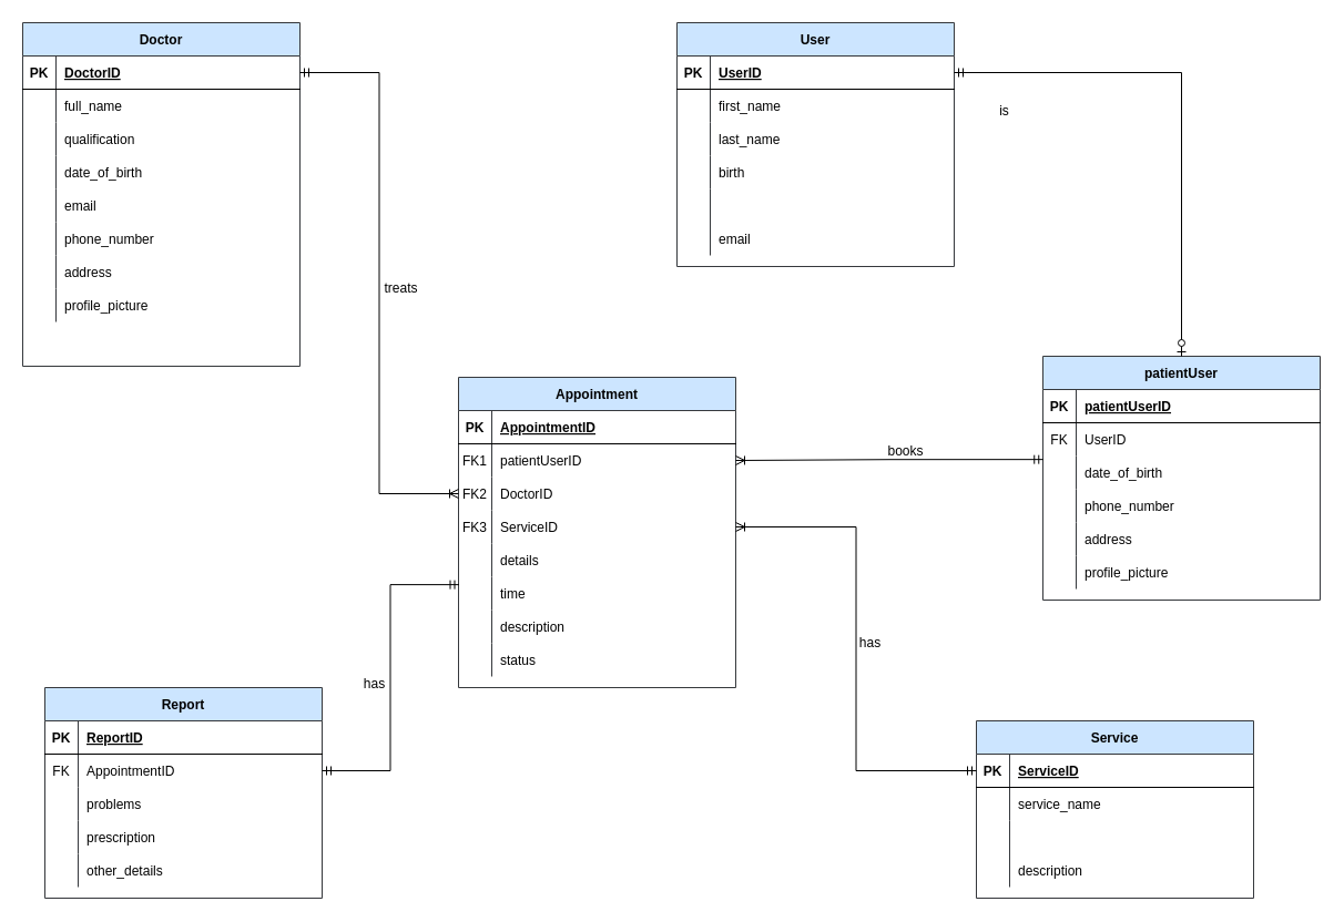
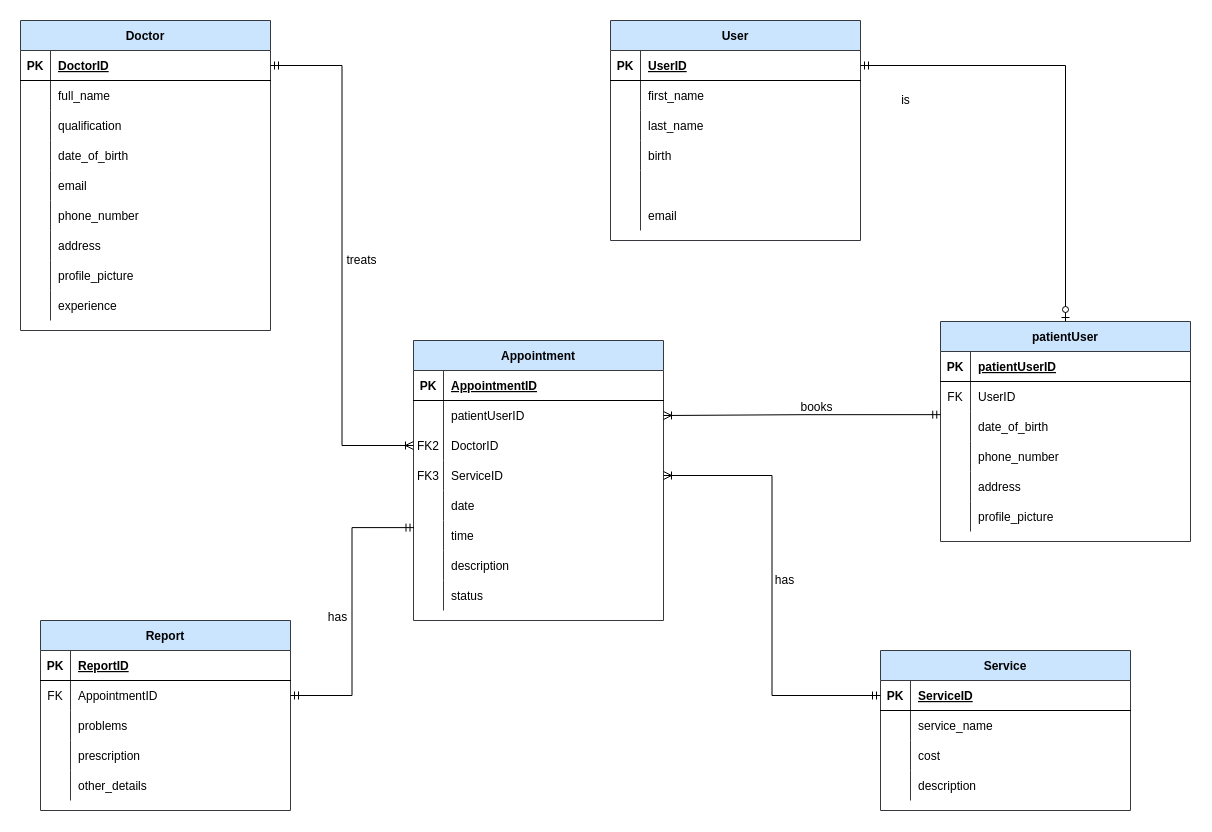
+ <mxCell id="91" value="experience" style="shape=partialRectangle;overflow=hidden;connectable=0;fillColor=none;top=0;left=0;bottom=0;right=0;align=left;spacingLeft=6;" parent="89" vertex="1"><mxGeometry x="30" width="220" height="30" as="geometry" /></mxCell>
- <mxCell id="26" value="FK1" style="shape=partialRectangle;overflow=hidden;connectable=0;fillColor=none;top=0;left=0;bottom=0;right=0;" parent="25" vertex="1"><mxGeometry width="30" height="30" as="geometry" /></mxCell>
- <mxCell id="36" value="details" style="shape=partialRectangle;overflow=hidden;connectable=0;fillColor=none;top=0;left=0;bottom=0;right=0;align=left;spacingLeft=6;" parent="34" vertex="1"><mxGeometry x="30" width="220" height="30" as="geometry" /></mxCell>
+ <mxCell id="36" value="date" style="shape=partialRectangle;overflow=hidden;connectable=0;fillColor=none;top=0;left=0;bottom=0;right=0;align=left;spacingLeft=6;" parent="34" vertex="1"><mxGeometry x="30" width="220" height="30" as="geometry" /></mxCell>
+ <mxCell id="101" value="cost" style="shape=partialRectangle;overflow=hidden;connectable=0;fillColor=none;top=0;left=0;bottom=0;right=0;align=left;spacingLeft=6;" parent="99" vertex="1"><mxGeometry x="30" width="220" height="30" as="geometry" /></mxCell>
